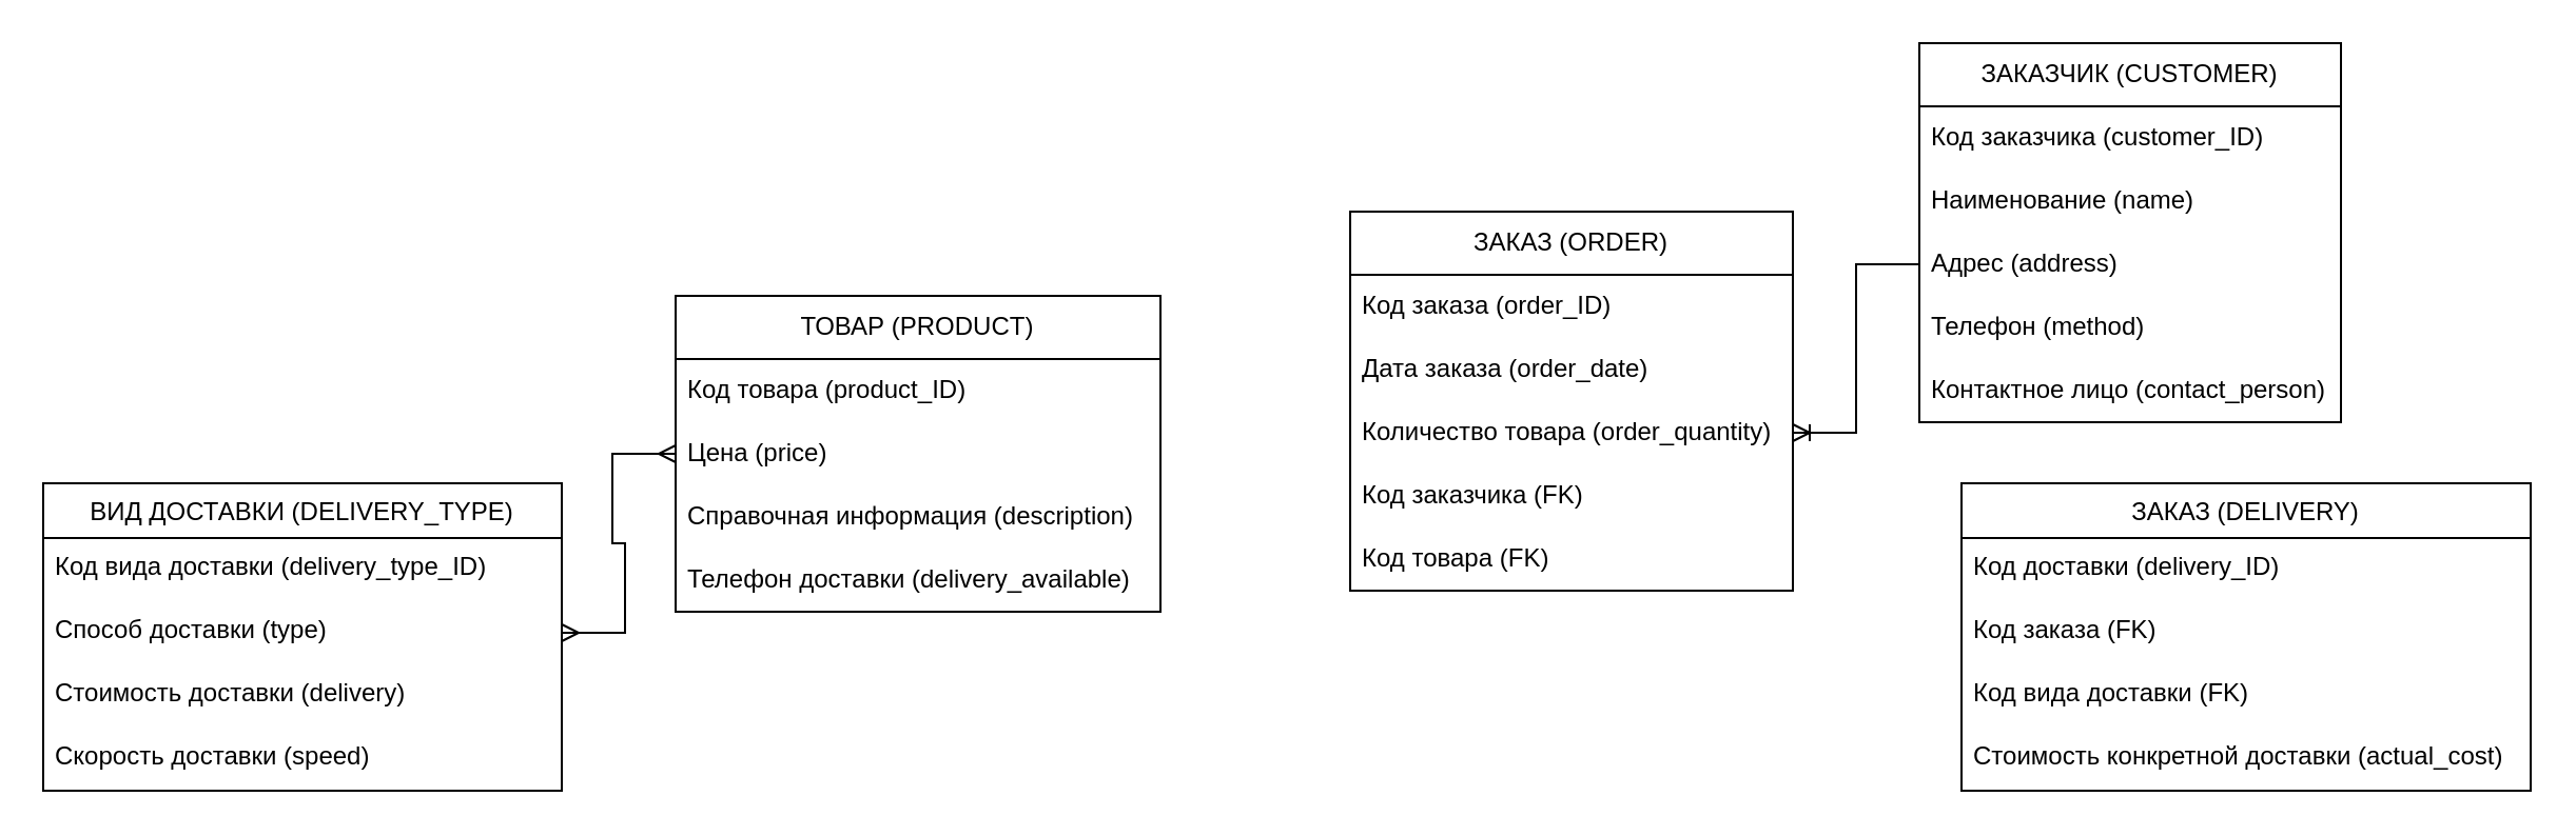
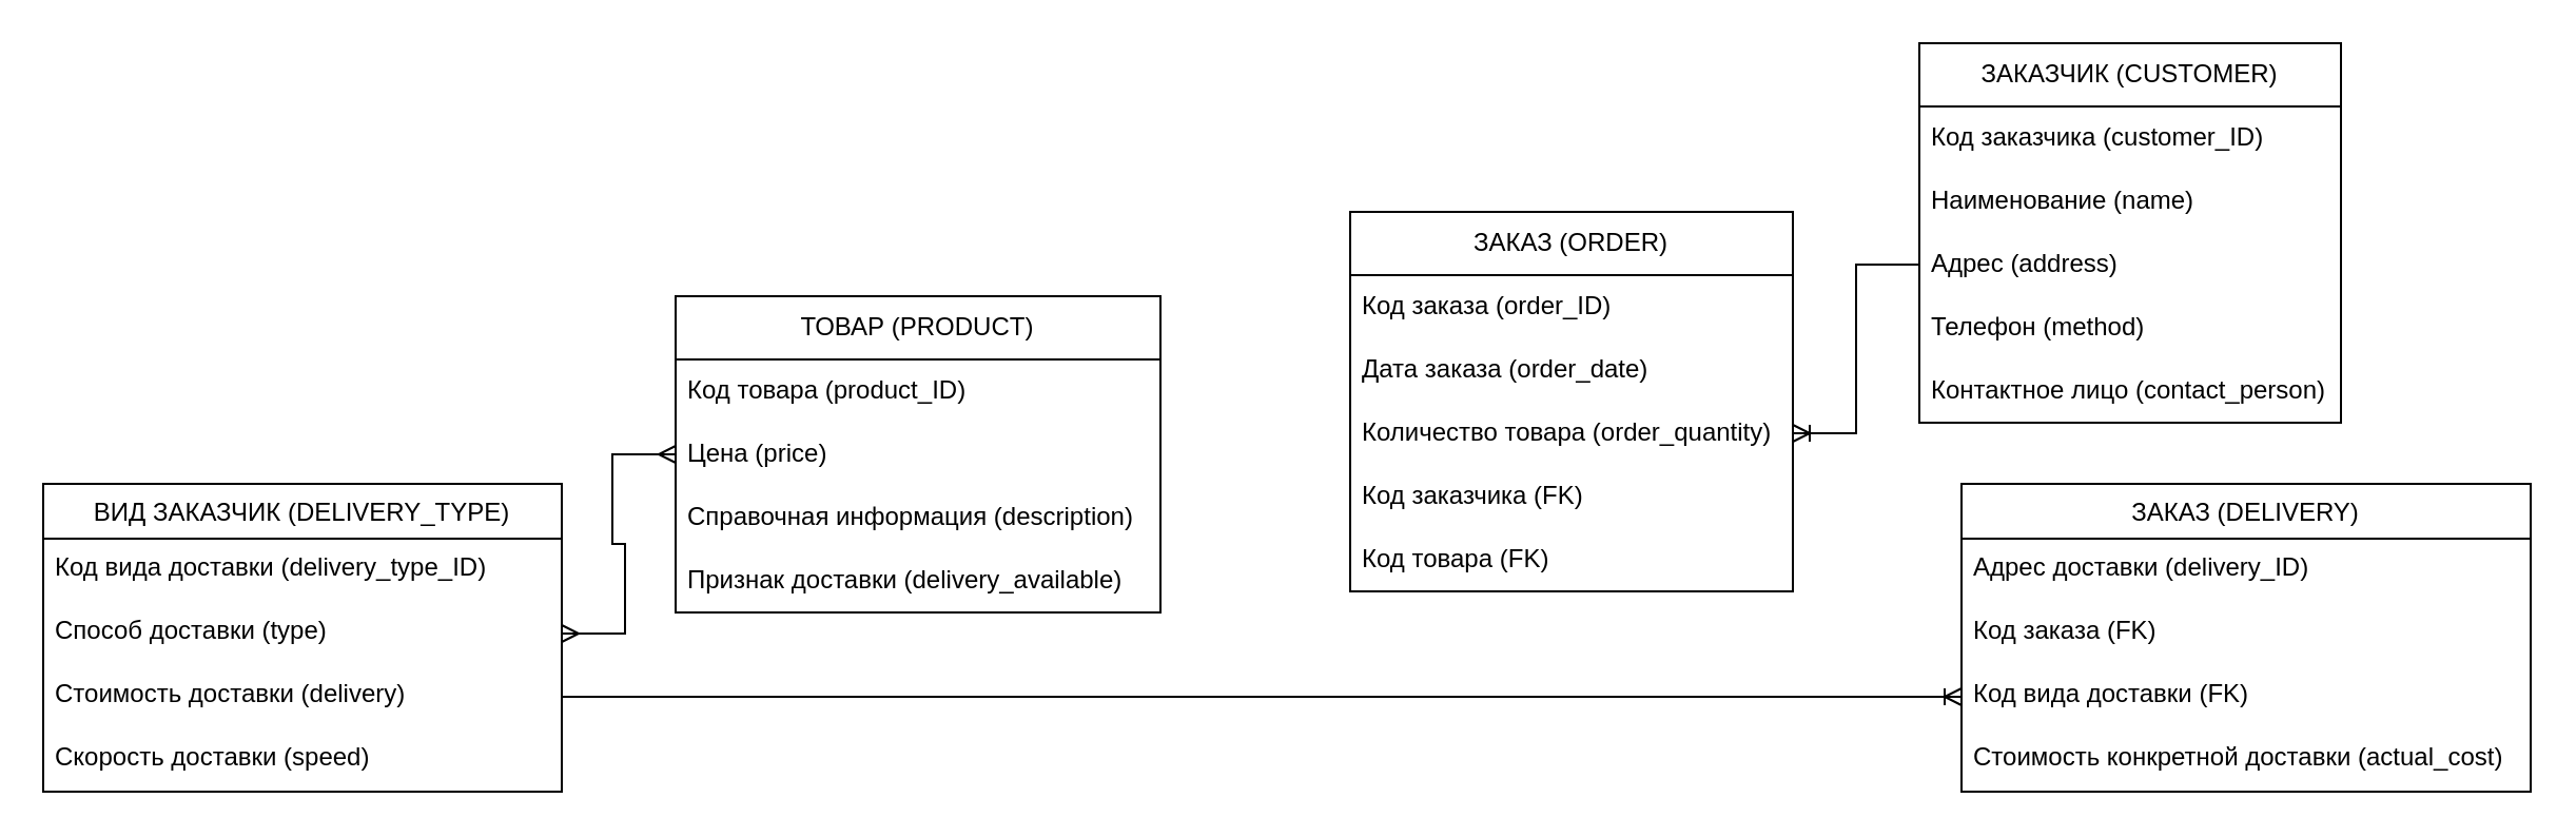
- <mxCell id="19" value="ВИД ДОСТАВКИ (DELIVERY_TYPE)" style="swimlane;fontStyle=0;childLayout=stackLayout;horizontal=1;startSize=26;horizontalStack=0;resizeParent=1;resizeParentMax=0;resizeLast=0;collapsible=1;marginBottom=0;align=center;fontSize=12;" vertex="1" parent="1"><mxGeometry x="20" y="229" width="246" height="146" as="geometry" /></mxCell>
+ <mxCell id="19" value="ВИД ЗАКАЗЧИК (DELIVERY_TYPE)" style="swimlane;fontStyle=0;childLayout=stackLayout;horizontal=1;startSize=26;horizontalStack=0;resizeParent=1;resizeParentMax=0;resizeLast=0;collapsible=1;marginBottom=0;align=center;fontSize=12;" vertex="1" parent="1"><mxGeometry x="20" y="229" width="246" height="146" as="geometry" /></mxCell>
- <mxCell id="25" value="&lt;div&gt;Код доставки (delivery_ID)&lt;/div&gt;" style="text;strokeColor=none;fillColor=none;spacingLeft=4;spacingRight=4;overflow=hidden;rotatable=0;points=[[0,0.5],[1,0.5]];portConstraint=eastwest;fontSize=12;whiteSpace=wrap;html=1;" vertex="1" parent="24"><mxGeometry y="26" width="270" height="30" as="geometry" /></mxCell>
+ <mxCell id="25" value="&lt;div&gt;Адрес доставки (delivery_ID)&lt;/div&gt;" style="text;strokeColor=none;fillColor=none;spacingLeft=4;spacingRight=4;overflow=hidden;rotatable=0;points=[[0,0.5],[1,0.5]];portConstraint=eastwest;fontSize=12;whiteSpace=wrap;html=1;" vertex="1" parent="24"><mxGeometry y="26" width="270" height="30" as="geometry" /></mxCell>
- <mxCell id="6" value="&lt;div&gt;Телефон доставки (delivery_available)&lt;/div&gt;" style="text;strokeColor=none;fillColor=none;align=left;verticalAlign=middle;spacingLeft=4;spacingRight=4;overflow=hidden;points=[[0,0.5],[1,0.5]];portConstraint=eastwest;rotatable=0;whiteSpace=wrap;html=1;" vertex="1" parent="2"><mxGeometry y="120" width="230" height="30" as="geometry" /></mxCell>
+ <mxCell id="6" value="&lt;div&gt;Признак доставки (delivery_available)&lt;/div&gt;" style="text;strokeColor=none;fillColor=none;align=left;verticalAlign=middle;spacingLeft=4;spacingRight=4;overflow=hidden;points=[[0,0.5],[1,0.5]];portConstraint=eastwest;rotatable=0;whiteSpace=wrap;html=1;" vertex="1" parent="2"><mxGeometry y="120" width="230" height="30" as="geometry" /></mxCell>
+ <mxCell id="29" value="" style="edgeStyle=entityRelationEdgeStyle;fontSize=12;html=1;endArrow=ERoneToMany;rounded=0;exitX=1;exitY=0.5;exitDx=0;exitDy=0;entryX=0;entryY=0.5;entryDx=0;entryDy=0;" edge="1" parent="1" source="22" target="27"><mxGeometry width="100" height="100" relative="1" as="geometry"><mxPoint x="500" y="320" as="sourcePoint" /><mxPoint x="600" y="220" as="targetPoint" /></mxGeometry></mxCell>
